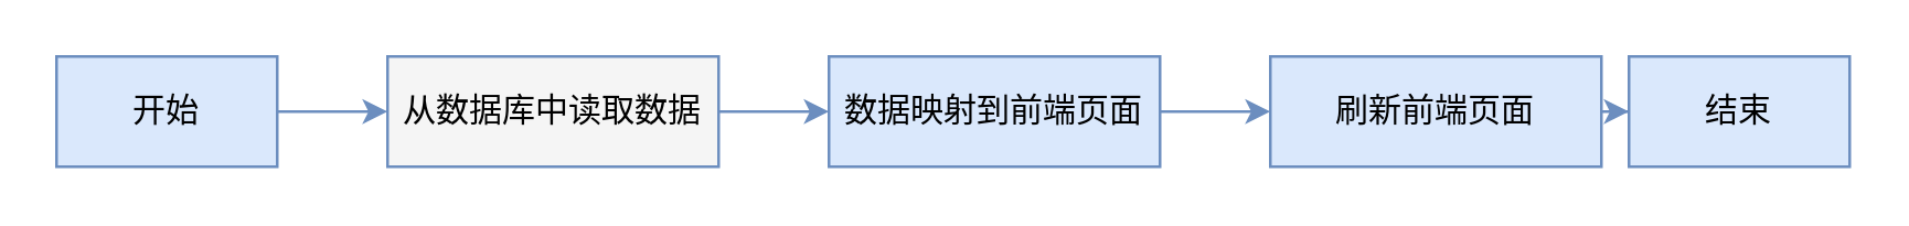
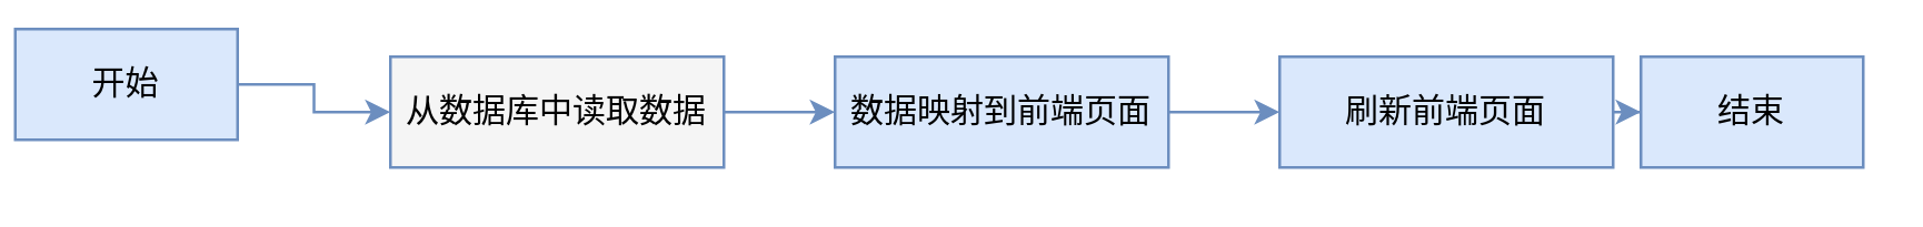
- <mxCell id="3" value="开始" style="rounded=0;whiteSpace=wrap;html=1;fillColor=#dae8fc;strokeColor=#6c8ebf;" vertex="1" parent="1"><mxGeometry x="20" y="20" width="80" height="40" as="geometry" /></mxCell>
+ <mxCell id="3" value="开始" style="rounded=0;whiteSpace=wrap;html=1;fillColor=#dae8fc;strokeColor=#6c8ebf;" vertex="1" parent="1"><mxGeometry x="5" y="10" width="80" height="40" as="geometry" /></mxCell>
